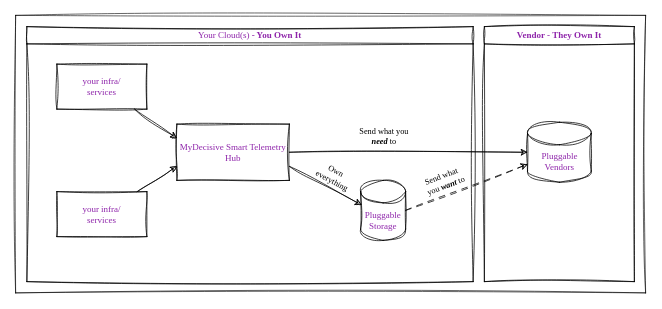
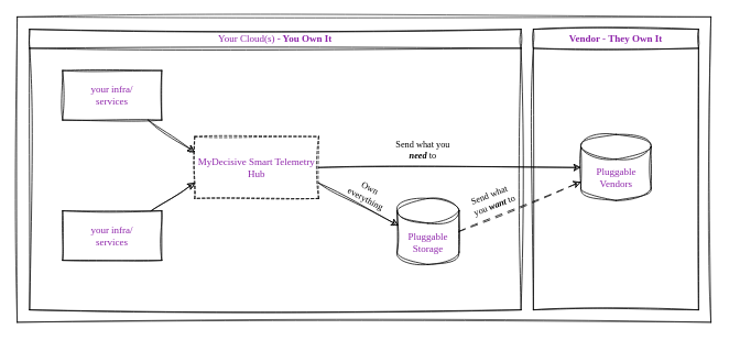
- <mxCell id="5" value="MyDecisive Smart Telemetry Hub" style="rounded=0;whiteSpace=wrap;html=1;sketch=1;hachureGap=4;jiggle=2;curveFitting=1;fontFamily=Architects Daughter;fontSource=https%3A%2F%2Ffonts.googleapis.com%2Fcss%3Ffamily%3DArchitects%2BDaughter;fontColor=#8E24AA;strokeColor=#000000;fillColor=none;" vertex="1" parent="3"><mxGeometry x="200" y="130" width="150" height="75" as="geometry" /></mxCell>
+ <mxCell id="5" value="MyDecisive Smart Telemetry Hub" style="rounded=0;whiteSpace=wrap;html=1;sketch=1;hachureGap=4;jiggle=2;curveFitting=1;fontFamily=Architects Daughter;fontSource=https%3A%2F%2Ffonts.googleapis.com%2Fcss%3Ffamily%3DArchitects%2BDaughter;fontColor=#8E24AA;strokeColor=#000000;fillColor=none;dashed=1;" vertex="1" parent="3"><mxGeometry x="200" y="130" width="150" height="75" as="geometry" /></mxCell>
- <mxCell id="4" value="&lt;div&gt;&lt;span style=&quot;background-color: transparent;&quot;&gt;Pluggable Storage&lt;/span&gt;&lt;/div&gt;" style="shape=cylinder3;whiteSpace=wrap;html=1;boundedLbl=1;backgroundOutline=1;size=15;sketch=1;hachureGap=4;jiggle=2;curveFitting=1;fontFamily=Architects Daughter;fontSource=https%3A%2F%2Ffonts.googleapis.com%2Fcss%3Ffamily%3DArchitects%2BDaughter;fontColor=#8E24AA;strokeColor=#000000;fillColor=none;" vertex="1" parent="3"><mxGeometry x="445" y="205" width="60" height="80" as="geometry" /></mxCell>
+ <mxCell id="4" value="&lt;div&gt;&lt;span style=&quot;background-color: transparent;&quot;&gt;Pluggable Storage&lt;/span&gt;&lt;/div&gt;" style="shape=cylinder3;whiteSpace=wrap;html=1;boundedLbl=1;backgroundOutline=1;size=15;sketch=1;hachureGap=4;jiggle=2;curveFitting=1;fontFamily=Architects Daughter;fontSource=https%3A%2F%2Ffonts.googleapis.com%2Fcss%3Ffamily%3DArchitects%2BDaughter;fontColor=#8E24AA;strokeColor=#000000;fillColor=none;" vertex="1" parent="3"><mxGeometry x="445" y="205" width="75" height="80" as="geometry" /></mxCell>
